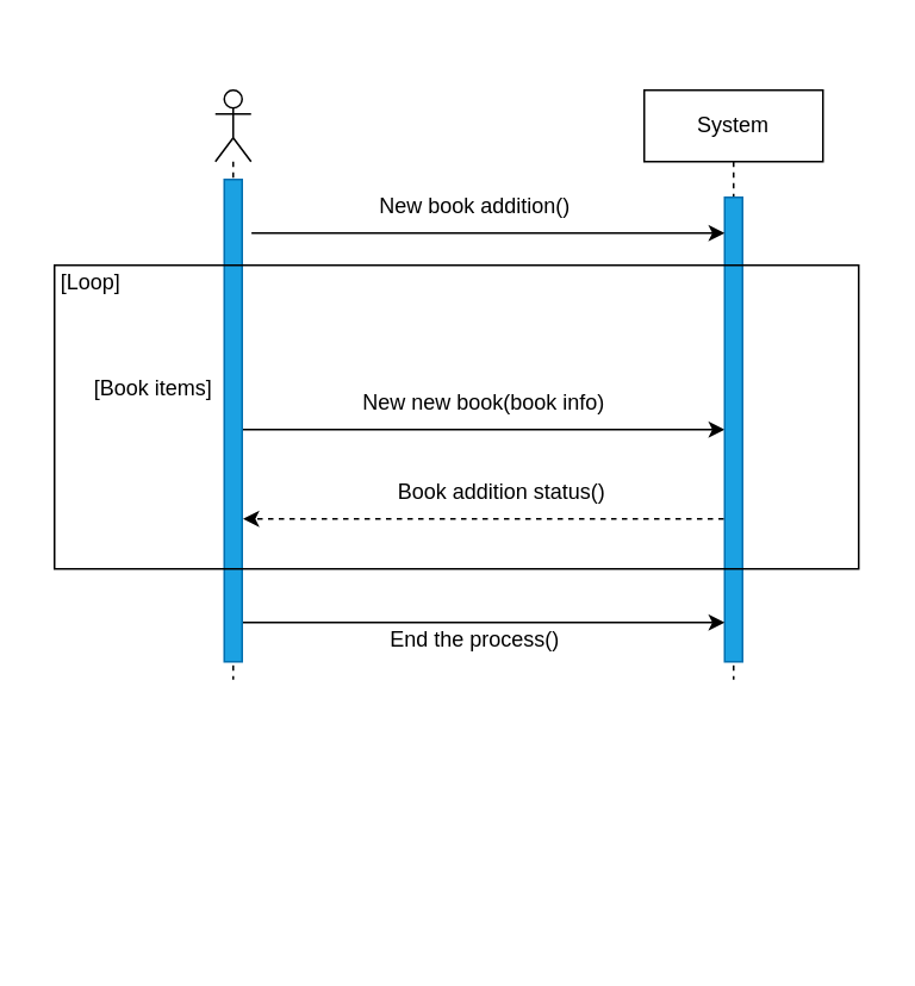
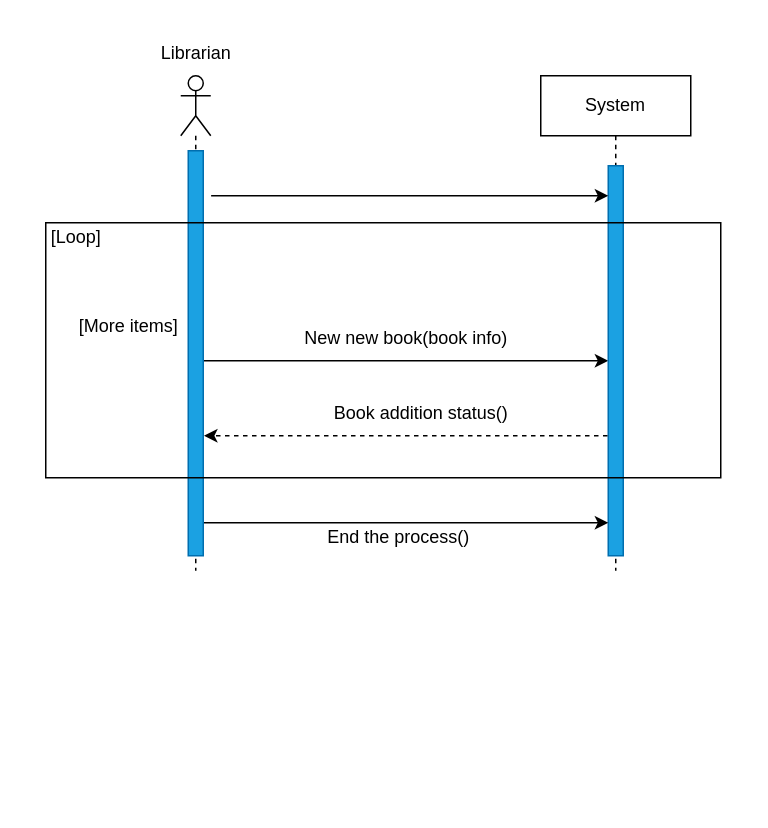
+ <mxCell id="10" value="Librarian" style="text;html=1;align=center;verticalAlign=middle;resizable=0;points=[];autosize=1;strokeColor=none;fillColor=none;" parent="3" vertex="1"><mxGeometry width="70" height="30" as="geometry" /></mxCell>
- <mxCell id="14" value="New book addition()" style="text;html=1;align=center;verticalAlign=middle;resizable=0;points=[];autosize=1;strokeColor=none;fillColor=none;" parent="3" vertex="1"><mxGeometry x="105" y="80" width="130" height="30" as="geometry" /></mxCell>
- <mxCell id="19" value="[Book items]" style="text;html=1;align=center;verticalAlign=middle;resizable=0;points=[];autosize=1;strokeColor=none;fillColor=none;" parent="2" vertex="1"><mxGeometry y="182" width="90" height="30" as="geometry" /></mxCell>
+ <mxCell id="19" value="[More items]" style="text;html=1;align=center;verticalAlign=middle;resizable=0;points=[];autosize=1;strokeColor=none;fillColor=none;" parent="2" vertex="1"><mxGeometry y="182" width="90" height="30" as="geometry" /></mxCell>
